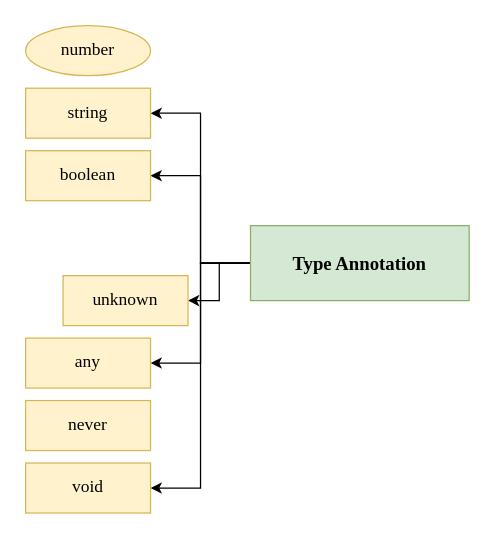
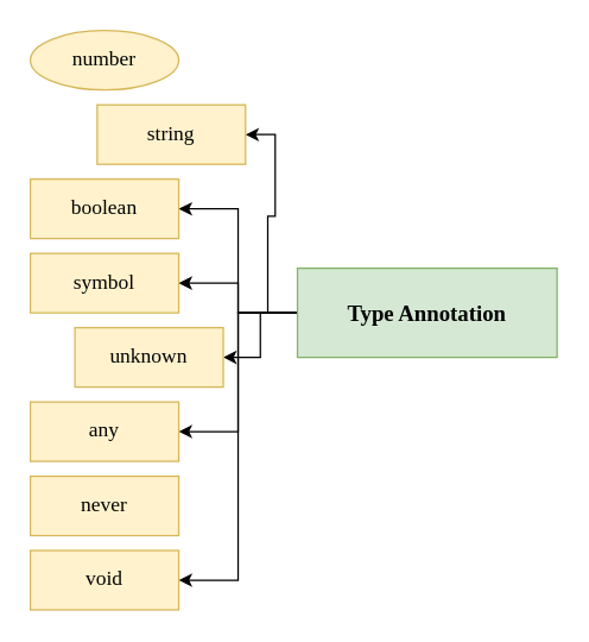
- <mxCell id="9" value="&lt;span style=&quot;font-family: &amp;#34;verdana&amp;#34; ; font-size: 14px ; font-style: normal ; font-weight: 400 ; letter-spacing: normal ; text-align: center ; text-indent: 0px ; text-transform: none ; word-spacing: 0px ; float: none ; display: inline&quot;&gt;string&lt;/span&gt;" style="rounded=0;whiteSpace=wrap;html=1;fontFamily=Verdana;fillColor=#fff2cc;strokeColor=#d6b656;" parent="1" vertex="1"><mxGeometry x="20" y="70" width="100" height="40" as="geometry" /></mxCell>
+ <mxCell id="9" value="&lt;span style=&quot;font-family: &amp;#34;verdana&amp;#34; ; font-size: 14px ; font-style: normal ; font-weight: 400 ; letter-spacing: normal ; text-align: center ; text-indent: 0px ; text-transform: none ; word-spacing: 0px ; float: none ; display: inline&quot;&gt;string&lt;/span&gt;" style="rounded=0;whiteSpace=wrap;html=1;fontFamily=Verdana;fillColor=#fff2cc;strokeColor=#d6b656;" parent="1" vertex="1"><mxGeometry x="65" y="70" width="100" height="40" as="geometry" /></mxCell>
+ <mxCell id="12" value="&lt;font face=&quot;verdana&quot;&gt;&lt;span style=&quot;font-size: 14px&quot;&gt;symbol&lt;/span&gt;&lt;/font&gt;" style="rounded=0;whiteSpace=wrap;html=1;fontFamily=Verdana;fillColor=#fff2cc;strokeColor=#d6b656;" parent="1" vertex="1"><mxGeometry x="20" y="170" width="100" height="40" as="geometry" /></mxCell>
+ <mxCell id="2" style="edgeStyle=orthogonalEdgeStyle;rounded=0;orthogonalLoop=1;jettySize=auto;html=1;exitX=0;exitY=0.5;exitDx=0;exitDy=0;entryX=1;entryY=0.5;entryDx=0;entryDy=0;fontFamily=Verdana;" parent="1" source="8" target="12" edge="1"><mxGeometry relative="1" as="geometry" /></mxCell>
